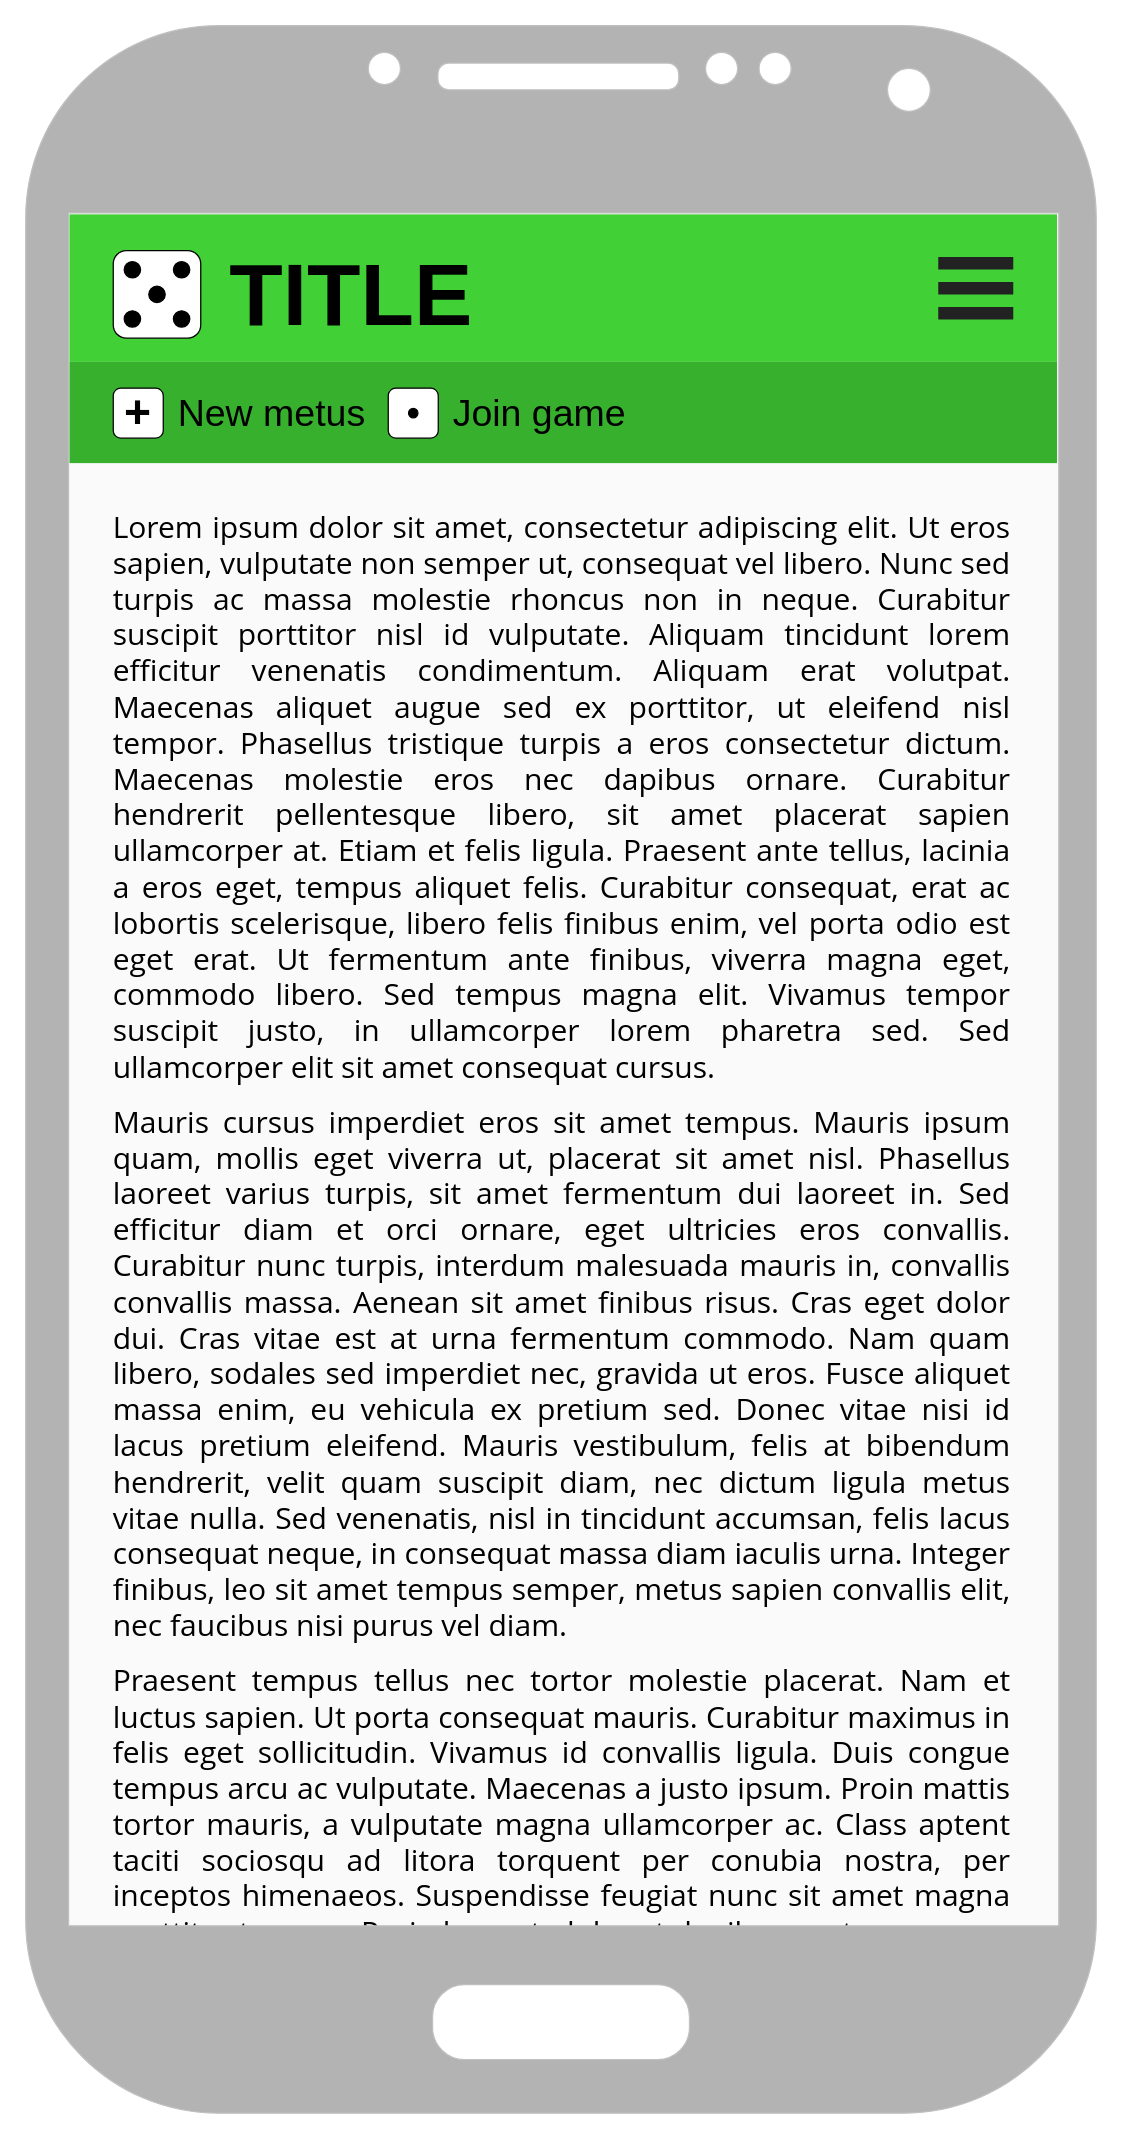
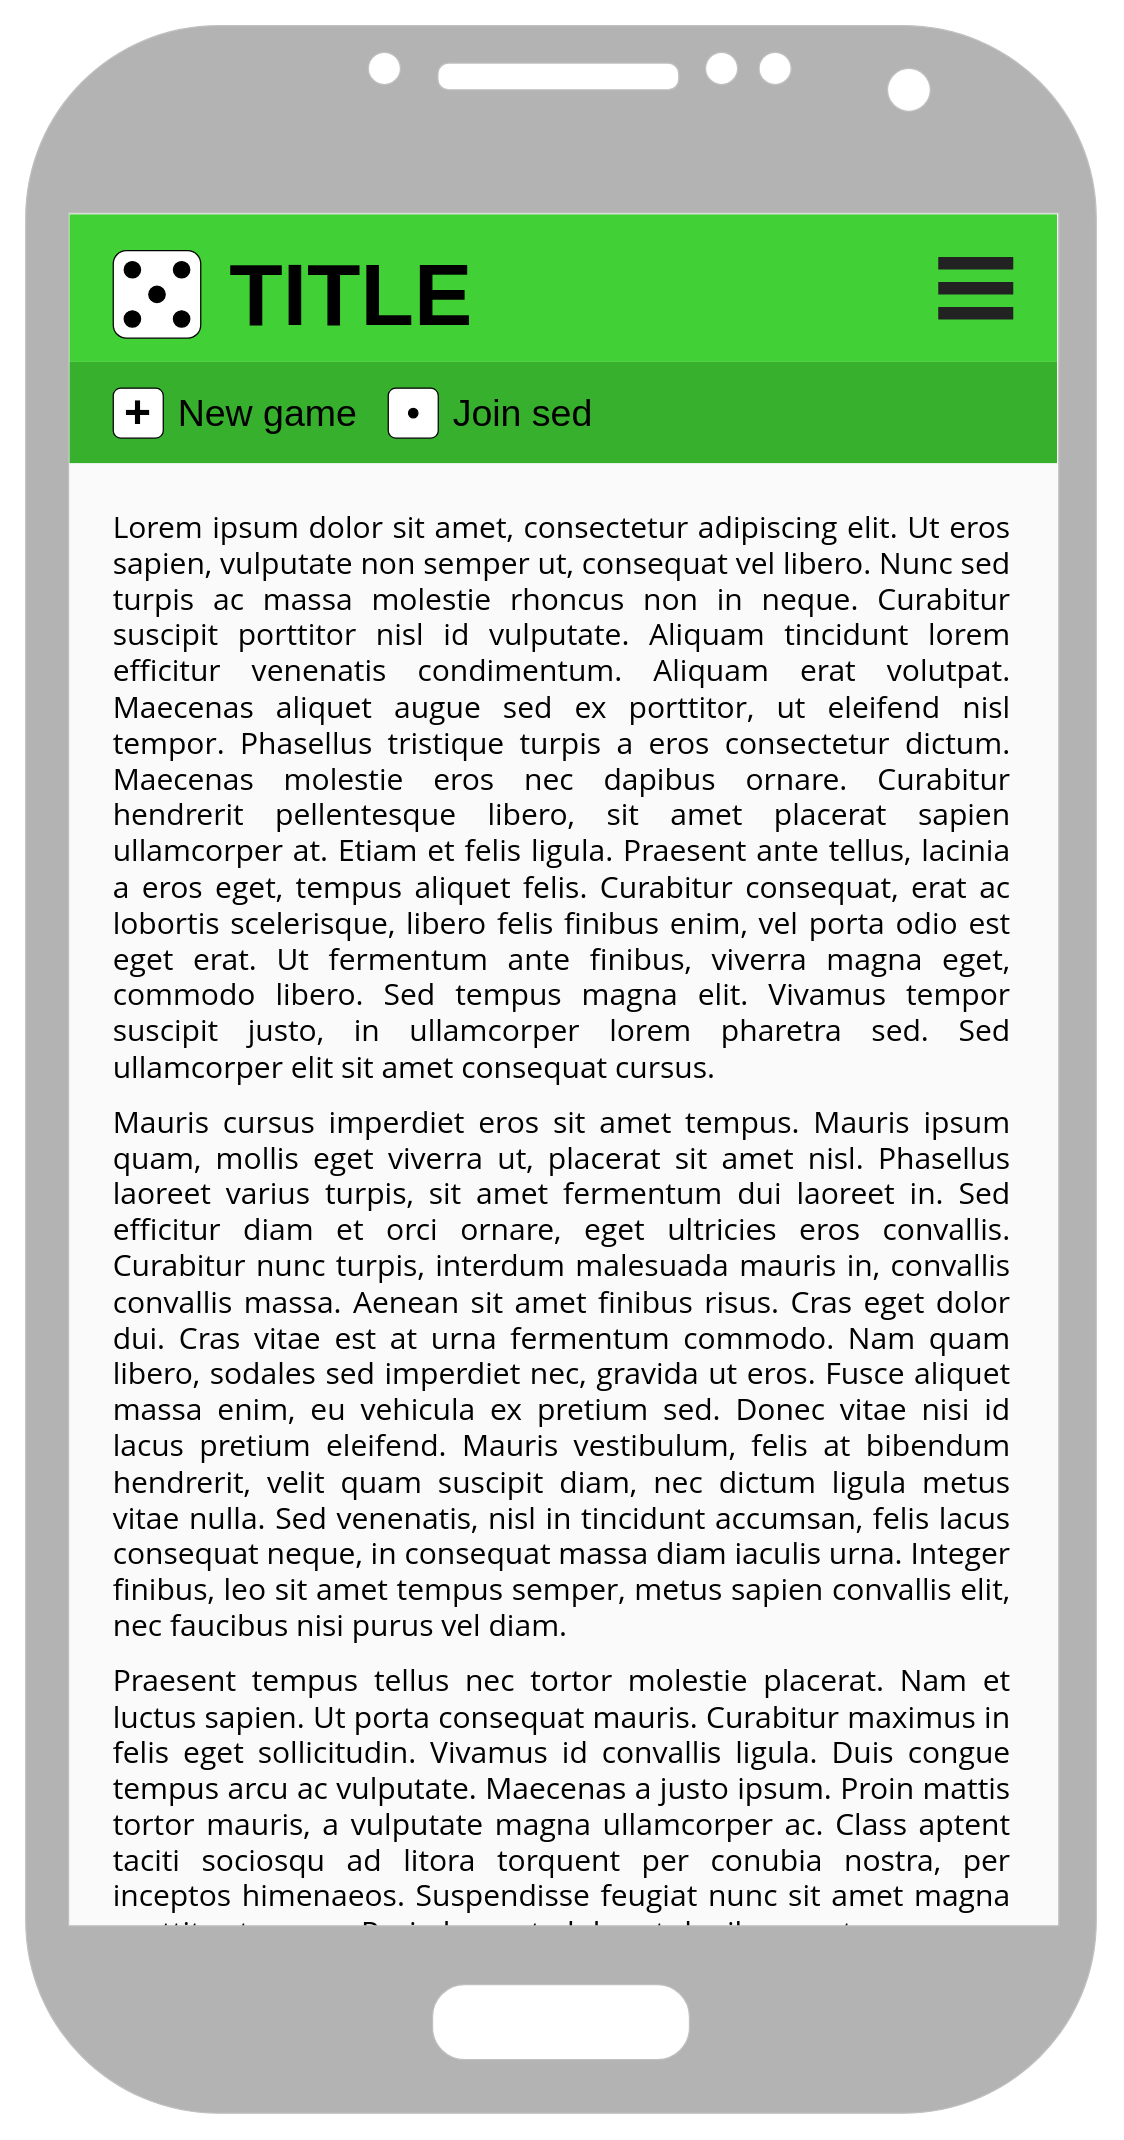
- <mxCell id="23" value="&lt;p&gt;&lt;font style=&quot;font-size: 30px;&quot;&gt;New&lt;/font&gt;&lt;font style=&quot;font-size: 30px;&quot;&gt;&amp;nbsp;metus&lt;/font&gt;&lt;/p&gt;" style="text;html=1;align=left;verticalAlign=middle;resizable=0;points=[];autosize=1;strokeColor=none;fillColor=none;fontSize=30;" vertex="1" parent="22"><mxGeometry x="50" width="170" height="110" as="geometry" /></mxCell>
+ <mxCell id="23" value="&lt;p&gt;&lt;font style=&quot;font-size: 30px;&quot;&gt;New&lt;/font&gt;&lt;font style=&quot;font-size: 30px;&quot;&gt;&amp;nbsp;game&lt;/font&gt;&lt;/p&gt;" style="text;html=1;align=left;verticalAlign=middle;resizable=0;points=[];autosize=1;strokeColor=none;fillColor=none;fontSize=30;" vertex="1" parent="22"><mxGeometry x="50" width="170" height="110" as="geometry" /></mxCell>
- <mxCell id="21" value="&lt;p&gt;&lt;font style=&quot;font-size: 30px;&quot;&gt;Join&lt;/font&gt;&lt;font style=&quot;font-size: 30px;&quot;&gt;&amp;nbsp;game&lt;/font&gt;&lt;/p&gt;" style="text;html=1;align=left;verticalAlign=middle;resizable=0;points=[];autosize=1;strokeColor=none;fillColor=none;fontSize=30;" vertex="1" parent="17"><mxGeometry x="50" width="156" height="108" as="geometry" /></mxCell>
+ <mxCell id="21" value="&lt;p&gt;&lt;font style=&quot;font-size: 30px;&quot;&gt;Join&lt;/font&gt;&lt;font style=&quot;font-size: 30px;&quot;&gt;&amp;nbsp;sed&lt;/font&gt;&lt;/p&gt;" style="text;html=1;align=left;verticalAlign=middle;resizable=0;points=[];autosize=1;strokeColor=none;fillColor=none;fontSize=30;" vertex="1" parent="17"><mxGeometry x="50" width="156" height="108" as="geometry" /></mxCell>
